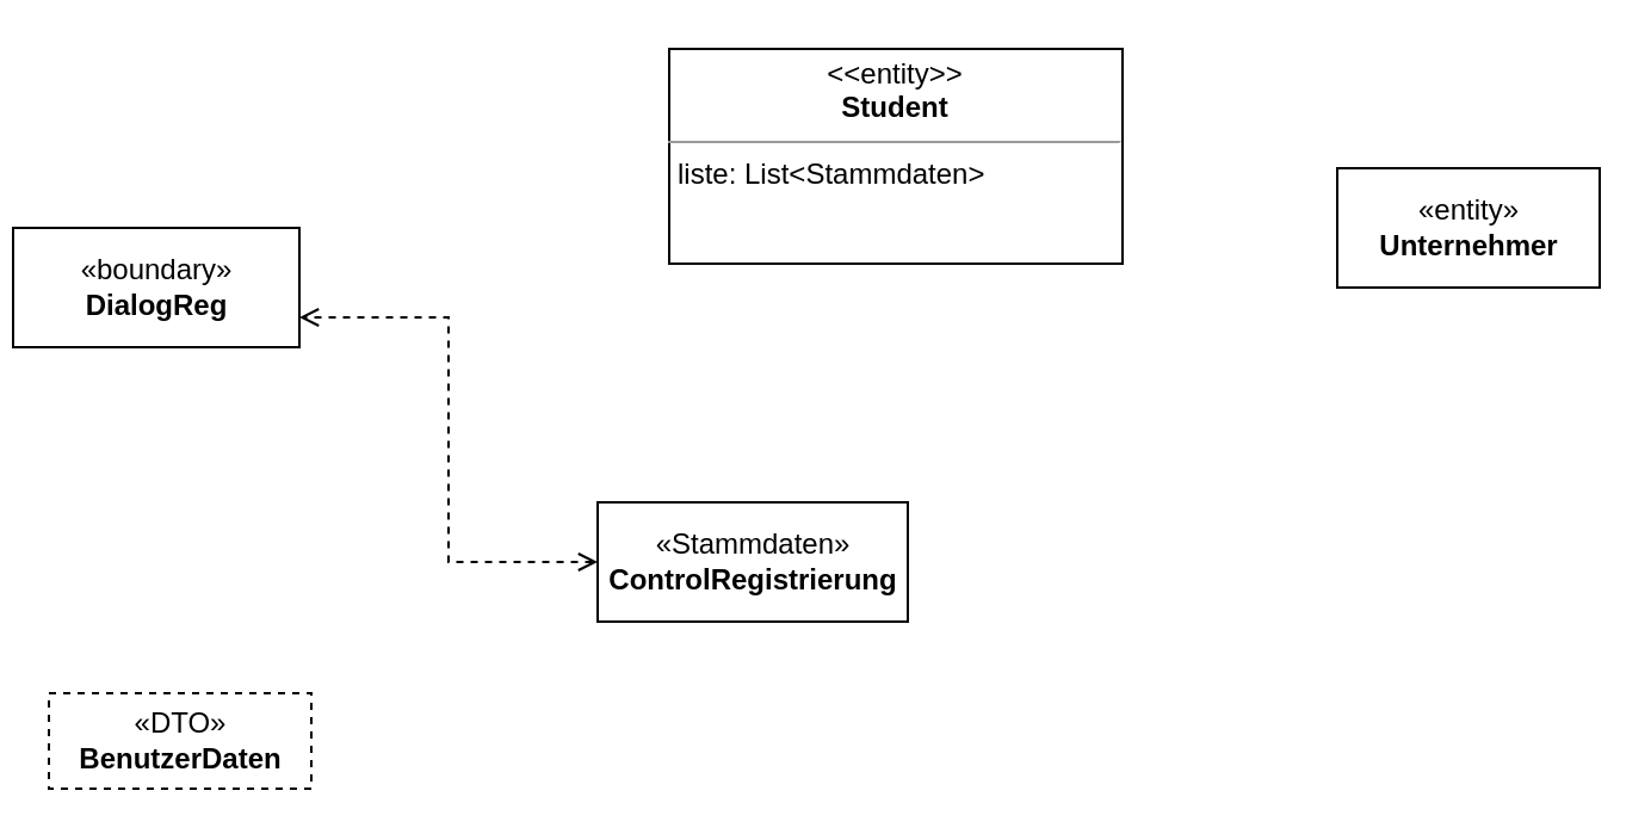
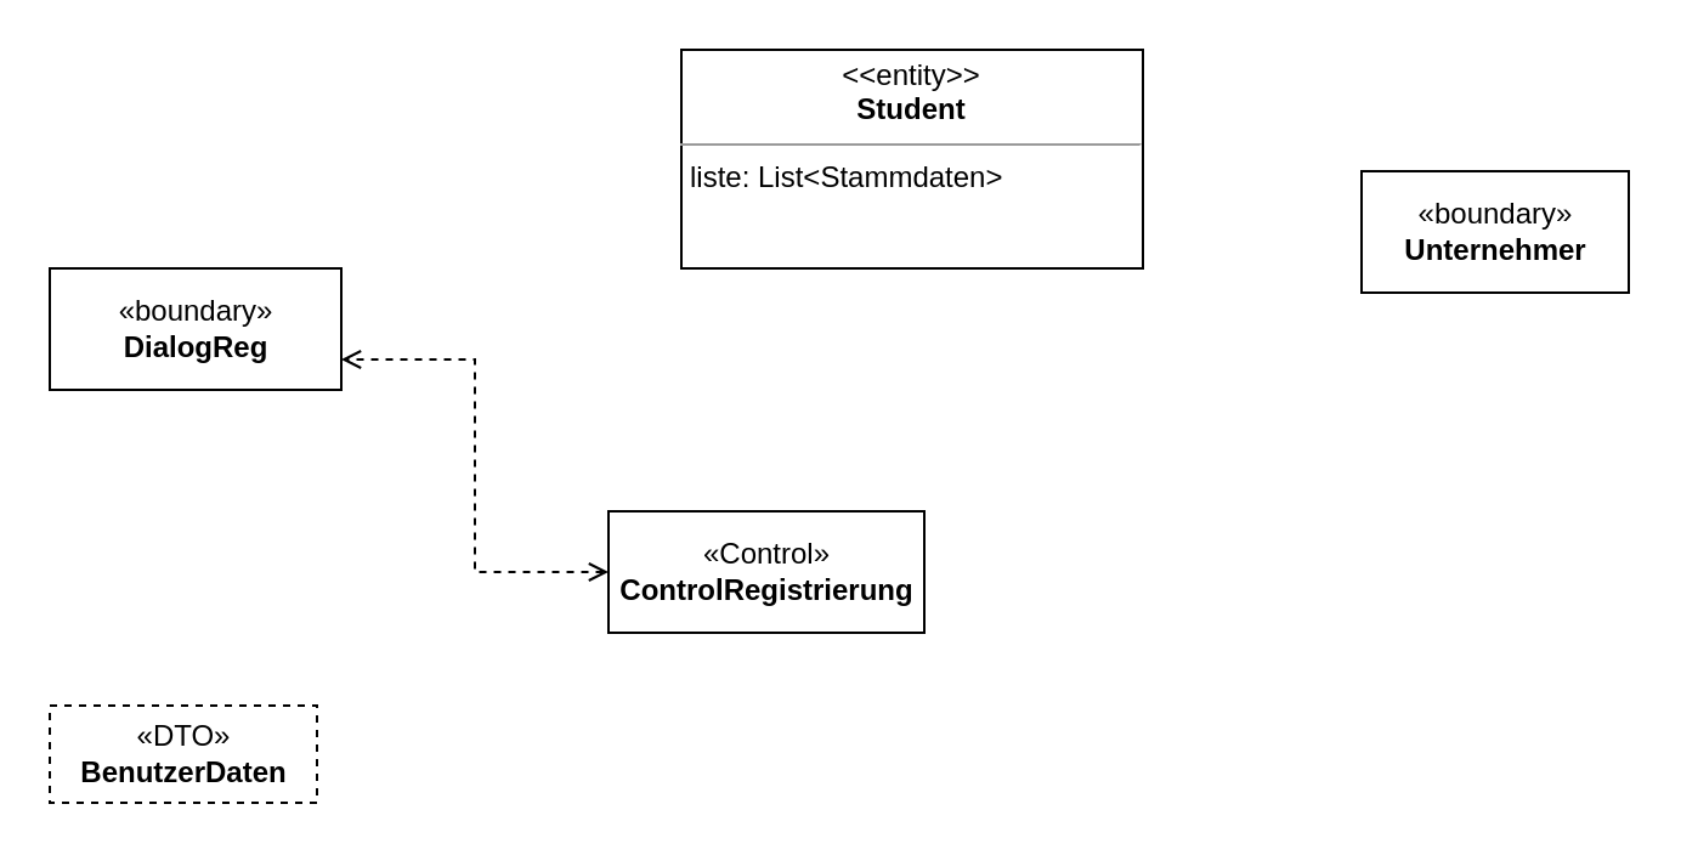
- <mxCell id="2" value="«entity»&lt;br&gt;&lt;b&gt;Unternehmer&lt;/b&gt;" style="html=1;" vertex="1" parent="1"><mxGeometry x="560" y="70" width="110" height="50" as="geometry" /></mxCell>
+ <mxCell id="2" value="«boundary»&lt;br&gt;&lt;b&gt;Unternehmer&lt;/b&gt;" style="html=1;" vertex="1" parent="1"><mxGeometry x="560" y="70" width="110" height="50" as="geometry" /></mxCell>
- <mxCell id="5" value="«boundary»&lt;br&gt;&lt;b&gt;DialogReg&lt;/b&gt;" style="html=1;" vertex="1" parent="1"><mxGeometry x="5" y="95" width="120" height="50" as="geometry" /></mxCell>
+ <mxCell id="5" value="«boundary»&lt;br&gt;&lt;b&gt;DialogReg&lt;/b&gt;" style="html=1;" vertex="1" parent="1"><mxGeometry x="20" y="110" width="120" height="50" as="geometry" /></mxCell>
- <mxCell id="4" value="«Stammdaten»&lt;br&gt;&lt;b&gt;ControlRegistrierung&lt;/b&gt;" style="html=1;" vertex="1" parent="1"><mxGeometry x="250" y="210" width="130" height="50" as="geometry" /></mxCell>
+ <mxCell id="4" value="«Control»&lt;br&gt;&lt;b&gt;ControlRegistrierung&lt;/b&gt;" style="html=1;" vertex="1" parent="1"><mxGeometry x="250" y="210" width="130" height="50" as="geometry" /></mxCell>
